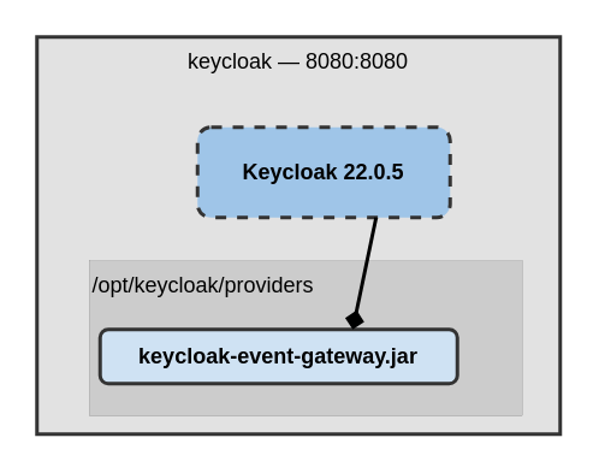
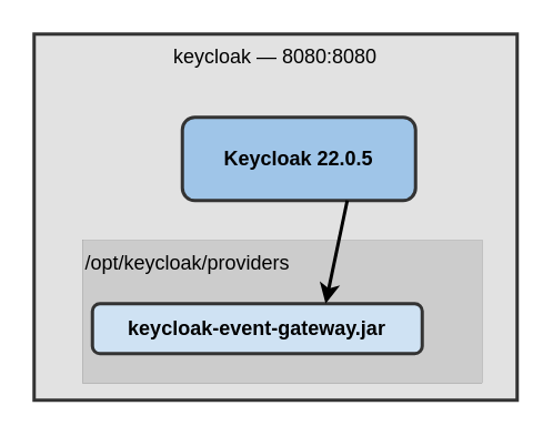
- <mxCell id="4" style="rounded=1;whiteSpace=wrap;html=1;strokeWidth=2;strokeColor=#333333;fillColor=#9fc5e8;dashed=1;" vertex="1" parent="1" value="&lt;b&gt;Keycloak 22.0.5&lt;/b&gt;"><mxGeometry x="109" y="70" width="140" height="50" as="geometry" /></mxCell>
+ <mxCell id="4" style="rounded=1;whiteSpace=wrap;html=1;strokeWidth=2;strokeColor=#333333;fillColor=#9fc5e8;" vertex="1" parent="1" value="&lt;b&gt;Keycloak 22.0.5&lt;/b&gt;"><mxGeometry x="109" y="70" width="140" height="50" as="geometry" /></mxCell>
- <mxCell id="6" parent="1" value="" style="startArrow=none;html=1;rounded=1;curved=0;exitDx=0;exitDy=0;entryDx=0;entryDy=0;startFill=0;strokeWidth=2;strokeColor=#000000;endArrow=diamond;exitX=0.707;exitY=1.0;entryX=0.707;entryY=0.0;" edge="1" source="4" target="5"><mxGeometry width="50" height="50" relative="1" as="geometry"><mxPoint x="208" y="120" as="sourcePoint" /><mxPoint x="210" y="182" as="targetPoint" /><Array as="points"><mxPoint x="207.662" y="120" /></Array></mxGeometry></mxCell>
+ <mxCell id="6" parent="1" value="" style="startArrow=none;html=1;rounded=1;curved=0;exitDx=0;exitDy=0;entryDx=0;entryDy=0;startFill=0;strokeWidth=2;strokeColor=#000000;endArrow=classic;exitX=0.707;exitY=1.0;entryX=0.707;entryY=0.0;" edge="1" source="4" target="5"><mxGeometry width="50" height="50" relative="1" as="geometry"><mxPoint x="208" y="120" as="sourcePoint" /><mxPoint x="210" y="182" as="targetPoint" /><Array as="points"><mxPoint x="207.662" y="120" /></Array></mxGeometry></mxCell>
